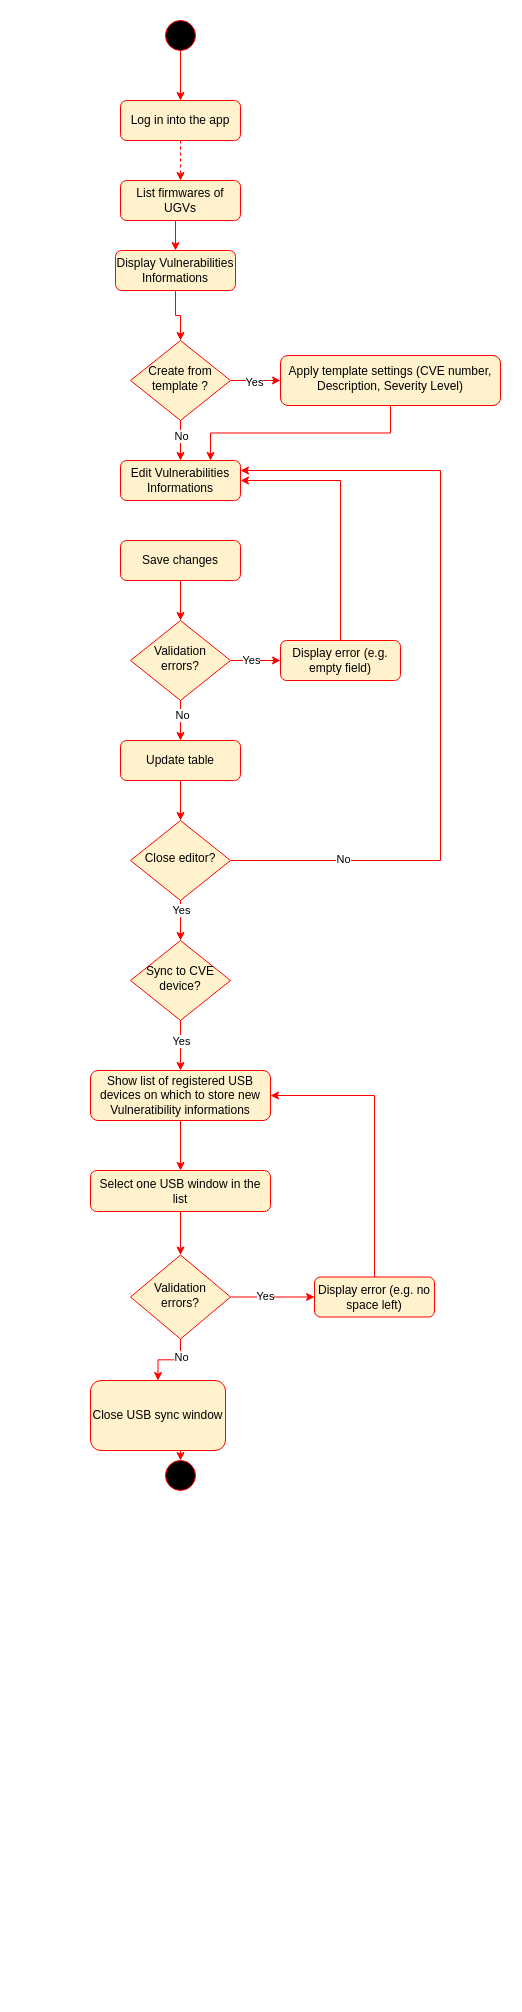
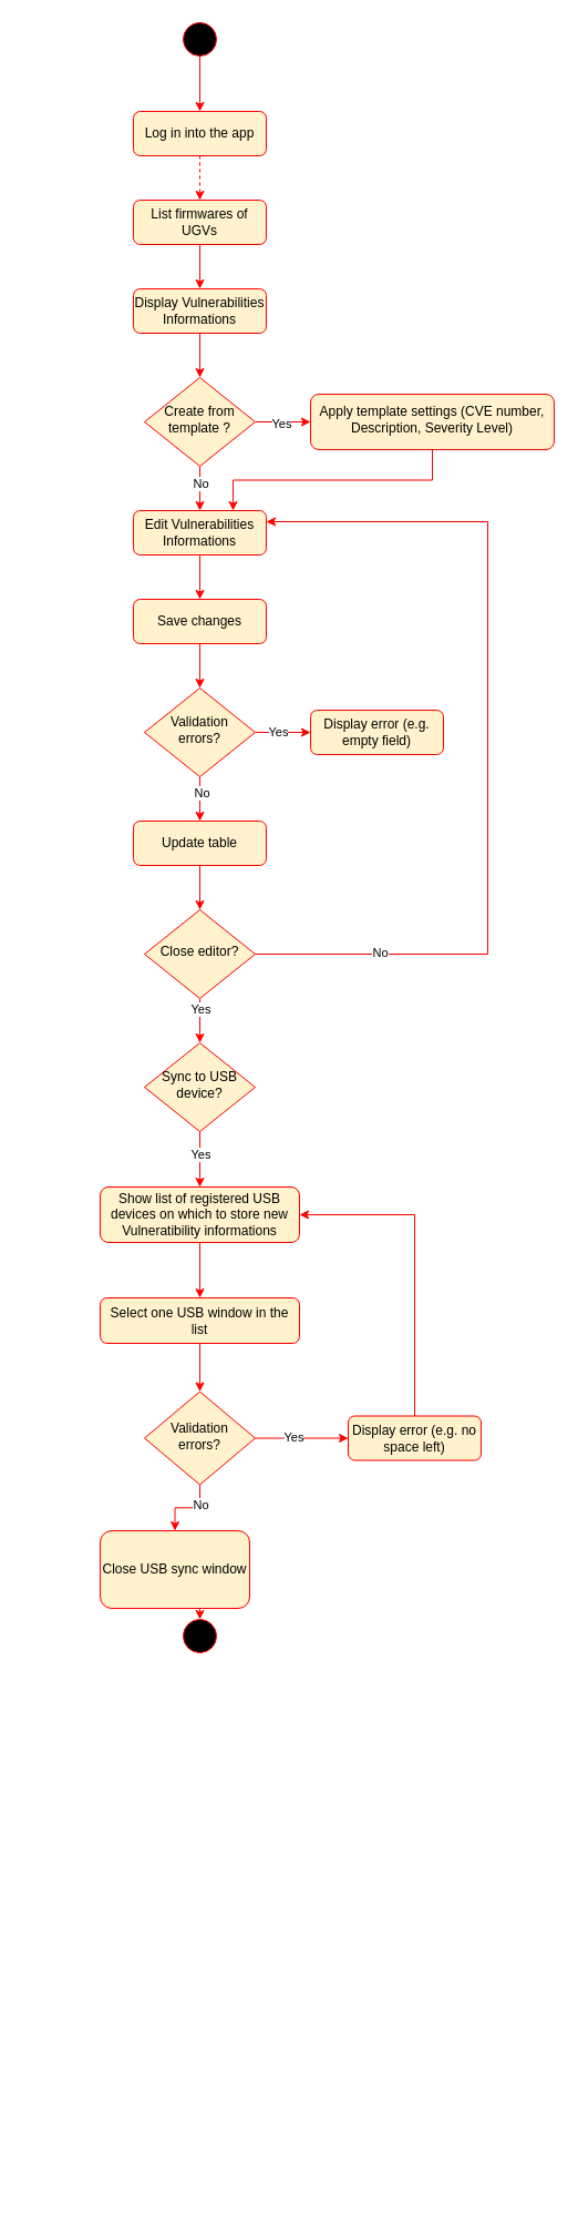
- <mxCell id="11" value="Display Vulnerabilities Informations" style="rounded=1;whiteSpace=wrap;html=1;fontSize=12;glass=0;strokeWidth=1;shadow=0;fillColor=#fff2cc;strokeColor=#FF0000;" parent="1" vertex="1"><mxGeometry x="115" y="250" width="120" height="40" as="geometry" /></mxCell>
+ <mxCell id="11" value="Display Vulnerabilities Informations" style="rounded=1;whiteSpace=wrap;html=1;fontSize=12;glass=0;strokeWidth=1;shadow=0;fillColor=#fff2cc;strokeColor=#FF0000;" parent="1" vertex="1"><mxGeometry x="120" y="260" width="120" height="40" as="geometry" /></mxCell>
- <mxCell id="29" style="edgeStyle=orthogonalEdgeStyle;rounded=0;orthogonalLoop=1;jettySize=auto;html=1;exitX=0.5;exitY=0;exitDx=0;exitDy=0;entryX=1;entryY=0.5;entryDx=0;entryDy=0;strokeColor=#FF0000;" parent="1" source="30" target="7" edge="1"><mxGeometry relative="1" as="geometry" /></mxCell>
+ <mxCell id="6" style="edgeStyle=orthogonalEdgeStyle;rounded=0;orthogonalLoop=1;jettySize=auto;html=1;exitX=0.5;exitY=1;exitDx=0;exitDy=0;entryX=0.5;entryY=0;entryDx=0;entryDy=0;strokeColor=#FF0000;" parent="1" source="7" target="20" edge="1"><mxGeometry relative="1" as="geometry" /></mxCell>
- <mxCell id="38" value="Sync to CVE device?" style="rhombus;whiteSpace=wrap;html=1;shadow=0;fontFamily=Helvetica;fontSize=12;align=center;strokeWidth=1;spacing=6;spacingTop=-4;fillColor=#fff2cc;strokeColor=#FF0000;" parent="1" vertex="1"><mxGeometry x="130" y="940" width="100" height="80" as="geometry" /></mxCell>
+ <mxCell id="38" value="Sync to USB device?" style="rhombus;whiteSpace=wrap;html=1;shadow=0;fontFamily=Helvetica;fontSize=12;align=center;strokeWidth=1;spacing=6;spacingTop=-4;fillColor=#fff2cc;strokeColor=#FF0000;" parent="1" vertex="1"><mxGeometry x="130" y="940" width="100" height="80" as="geometry" /></mxCell>
